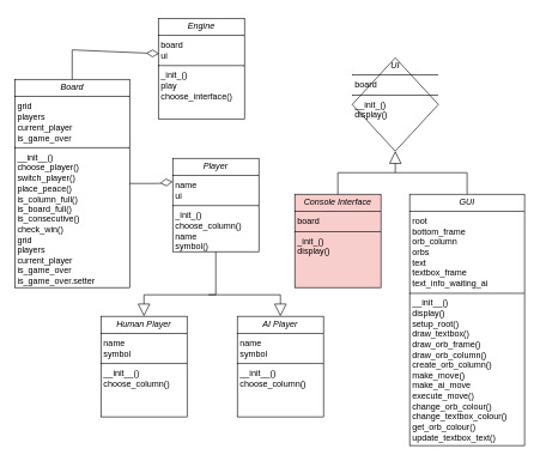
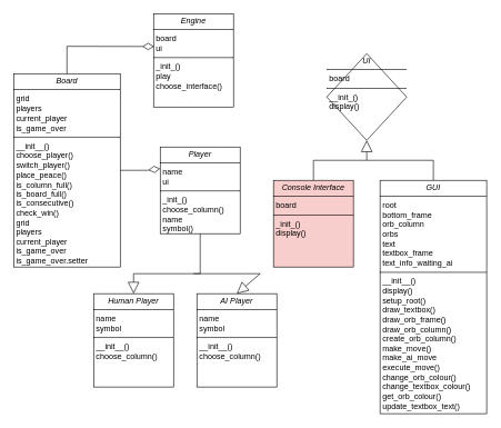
- <mxCell id="2" value="&lt;p style=&quot;margin:0px;margin-top:4px;text-align:center;&quot;&gt;&lt;i&gt;Engine&lt;/i&gt;&lt;/p&gt;&lt;hr size=&quot;1&quot; style=&quot;border-style:solid;&quot;&gt;&lt;p style=&quot;margin:0px;margin-left:4px;&quot;&gt;board&lt;br&gt;ui&lt;/p&gt;&lt;hr size=&quot;1&quot; style=&quot;border-style:solid;&quot;&gt;&lt;p style=&quot;margin:0px;margin-left:4px;&quot;&gt;_init_()&lt;/p&gt;&lt;p style=&quot;margin:0px;margin-left:4px;&quot;&gt;play&lt;/p&gt;&lt;p style=&quot;margin:0px;margin-left:4px;&quot;&gt;choose_interface()&lt;/p&gt;" style="verticalAlign=top;align=left;overflow=fill;html=1;whiteSpace=wrap;" parent="1" vertex="1"><mxGeometry x="220" y="25" width="120" height="140" as="geometry" /></mxCell>
+ <mxCell id="2" value="&lt;p style=&quot;margin:0px;margin-top:4px;text-align:center;&quot;&gt;&lt;i&gt;Engine&lt;/i&gt;&lt;/p&gt;&lt;hr size=&quot;1&quot; style=&quot;border-style:solid;&quot;&gt;&lt;p style=&quot;margin:0px;margin-left:4px;&quot;&gt;board&lt;br&gt;ui&lt;/p&gt;&lt;hr size=&quot;1&quot; style=&quot;border-style:solid;&quot;&gt;&lt;p style=&quot;margin:0px;margin-left:4px;&quot;&gt;_init_()&lt;/p&gt;&lt;p style=&quot;margin:0px;margin-left:4px;&quot;&gt;play&lt;/p&gt;&lt;p style=&quot;margin:0px;margin-left:4px;&quot;&gt;choose_interface()&lt;/p&gt;" style="verticalAlign=top;align=left;overflow=fill;html=1;whiteSpace=wrap;" parent="1" vertex="1"><mxGeometry x="230" y="20" width="120" height="140" as="geometry" /></mxCell>
- <mxCell id="9" value="&lt;p style=&quot;margin:0px;margin-top:4px;text-align:center;&quot;&gt;&lt;i&gt;AI Player&lt;/i&gt;&lt;/p&gt;&lt;hr size=&quot;1&quot; style=&quot;border-style:solid;&quot;&gt;&lt;p style=&quot;margin:0px;margin-left:4px;&quot;&gt;name&lt;/p&gt;&lt;p style=&quot;margin:0px;margin-left:4px;&quot;&gt;symbol&lt;/p&gt;&lt;hr size=&quot;1&quot; style=&quot;border-style:solid;&quot;&gt;&lt;p style=&quot;margin:0px;margin-left:4px;&quot;&gt;__init__()&lt;/p&gt;&lt;p style=&quot;margin:0px;margin-left:4px;&quot;&gt;choose_column()&lt;/p&gt;" style="verticalAlign=top;align=left;overflow=fill;html=1;whiteSpace=wrap;" vertex="1" parent="1"><mxGeometry x="330" y="440" width="120" height="140" as="geometry" /></mxCell>
+ <mxCell id="9" value="&lt;p style=&quot;margin:0px;margin-top:4px;text-align:center;&quot;&gt;&lt;i&gt;AI Player&lt;/i&gt;&lt;/p&gt;&lt;hr size=&quot;1&quot; style=&quot;border-style:solid;&quot;&gt;&lt;p style=&quot;margin:0px;margin-left:4px;&quot;&gt;name&lt;/p&gt;&lt;p style=&quot;margin:0px;margin-left:4px;&quot;&gt;symbol&lt;/p&gt;&lt;hr size=&quot;1&quot; style=&quot;border-style:solid;&quot;&gt;&lt;p style=&quot;margin:0px;margin-left:4px;&quot;&gt;__init__()&lt;/p&gt;&lt;p style=&quot;margin:0px;margin-left:4px;&quot;&gt;choose_column()&lt;/p&gt;" style="verticalAlign=top;align=left;overflow=fill;html=1;whiteSpace=wrap;" vertex="1" parent="1"><mxGeometry x="295" y="440" width="120" height="140" as="geometry" /></mxCell>
